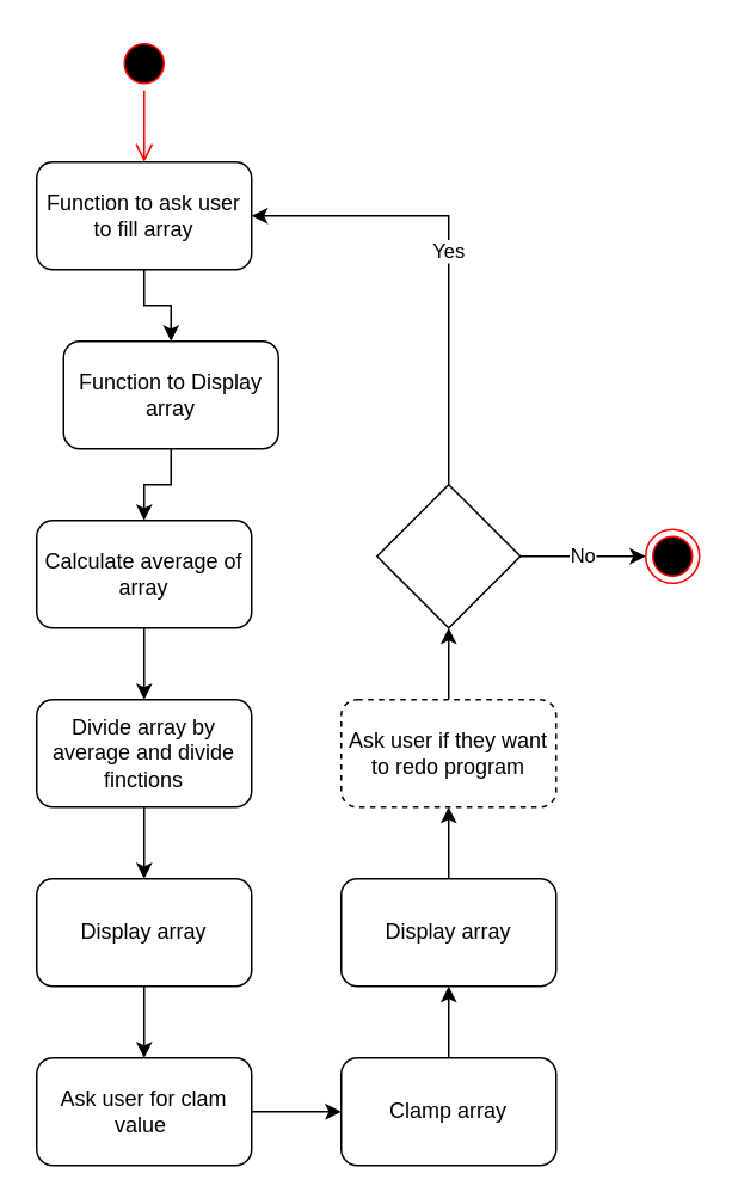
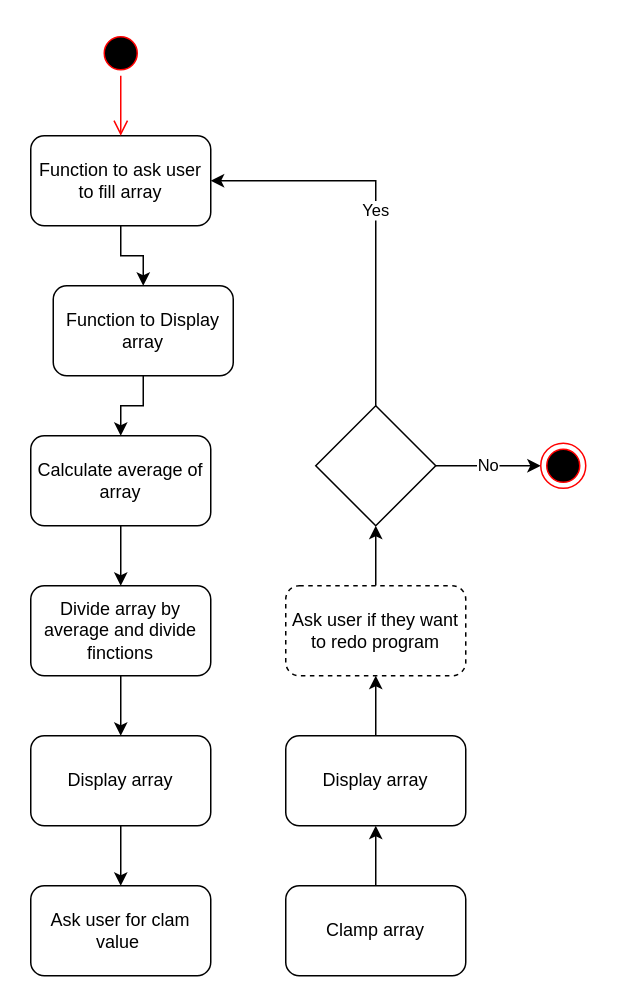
- <mxCell id="12" style="edgeStyle=orthogonalEdgeStyle;rounded=0;orthogonalLoop=1;jettySize=auto;html=1;" edge="1" parent="1" source="13" target="15"><mxGeometry relative="1" as="geometry" /></mxCell>
